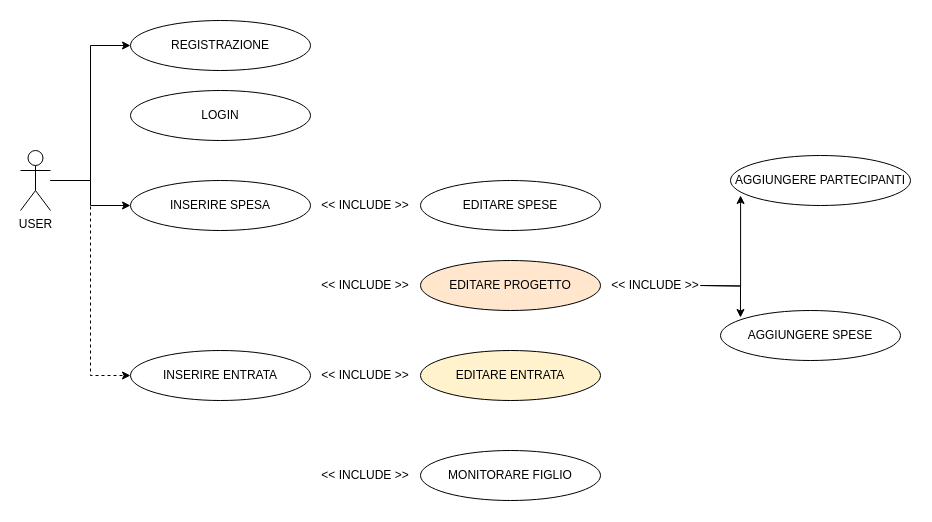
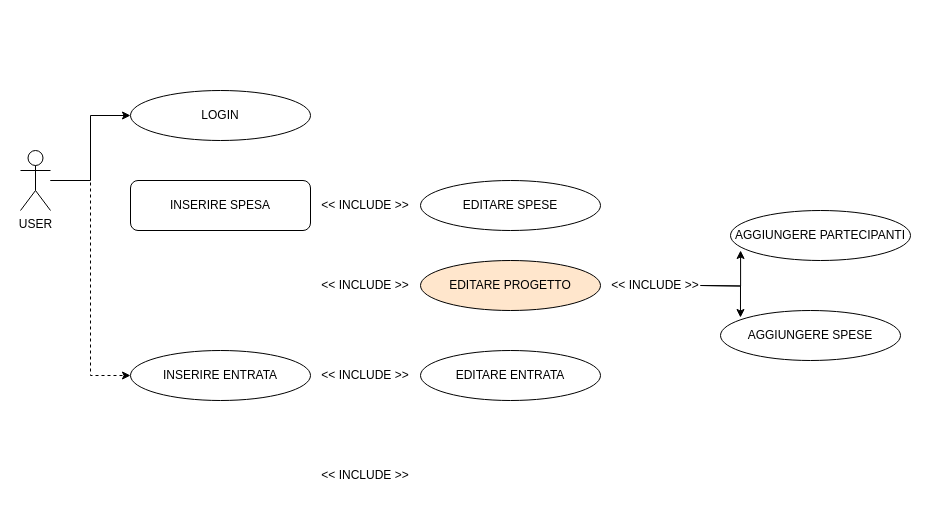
- <mxCell id="7" value="REGISTRAZIONE" style="ellipse;whiteSpace=wrap;html=1;" vertex="1" parent="1"><mxGeometry x="130" y="20" width="180" height="50" as="geometry" /></mxCell>
- <mxCell id="2" style="edgeStyle=orthogonalEdgeStyle;rounded=0;orthogonalLoop=1;jettySize=auto;html=1;entryX=0;entryY=0.5;entryDx=0;entryDy=0;" edge="1" parent="1" source="6" target="7"><mxGeometry relative="1" as="geometry" /></mxCell>
+ <mxCell id="3" style="edgeStyle=orthogonalEdgeStyle;rounded=0;orthogonalLoop=1;jettySize=auto;html=1;entryX=0;entryY=0.5;entryDx=0;entryDy=0;" edge="1" parent="1" source="6" target="8"><mxGeometry relative="1" as="geometry" /></mxCell>
- <mxCell id="13" value="AGGIUNGERE PARTECIPANTI" style="ellipse;whiteSpace=wrap;html=1;" vertex="1" parent="1"><mxGeometry x="730" y="155" width="180" height="50" as="geometry" /></mxCell>
+ <mxCell id="13" value="AGGIUNGERE PARTECIPANTI" style="ellipse;whiteSpace=wrap;html=1;" vertex="1" parent="1"><mxGeometry x="730" y="210" width="180" height="50" as="geometry" /></mxCell>
- <mxCell id="4" style="edgeStyle=orthogonalEdgeStyle;rounded=0;orthogonalLoop=1;jettySize=auto;html=1;entryX=0;entryY=0.5;entryDx=0;entryDy=0;" edge="1" parent="1" source="6" target="9"><mxGeometry relative="1" as="geometry" /></mxCell>
- <mxCell id="9" value="INSERIRE SPESA" style="ellipse;whiteSpace=wrap;html=1;" vertex="1" parent="1"><mxGeometry x="130" y="180" width="180" height="50" as="geometry" /></mxCell>
+ <mxCell id="9" value="INSERIRE SPESA" style="whiteSpace=wrap;html=1;rounded=1;" vertex="1" parent="1"><mxGeometry x="130" y="180" width="180" height="50" as="geometry" /></mxCell>
- <mxCell id="15" value="EDITARE ENTRATA" style="ellipse;whiteSpace=wrap;html=1;fillColor=#fff2cc;" vertex="1" parent="1"><mxGeometry x="420" y="350" width="180" height="50" as="geometry" /></mxCell>
+ <mxCell id="15" value="EDITARE ENTRATA" style="ellipse;whiteSpace=wrap;html=1;" vertex="1" parent="1"><mxGeometry x="420" y="350" width="180" height="50" as="geometry" /></mxCell>
- <mxCell id="16" value="MONITORARE FIGLIO" style="ellipse;whiteSpace=wrap;html=1;" vertex="1" parent="1"><mxGeometry x="420" y="450" width="180" height="50" as="geometry" /></mxCell>
